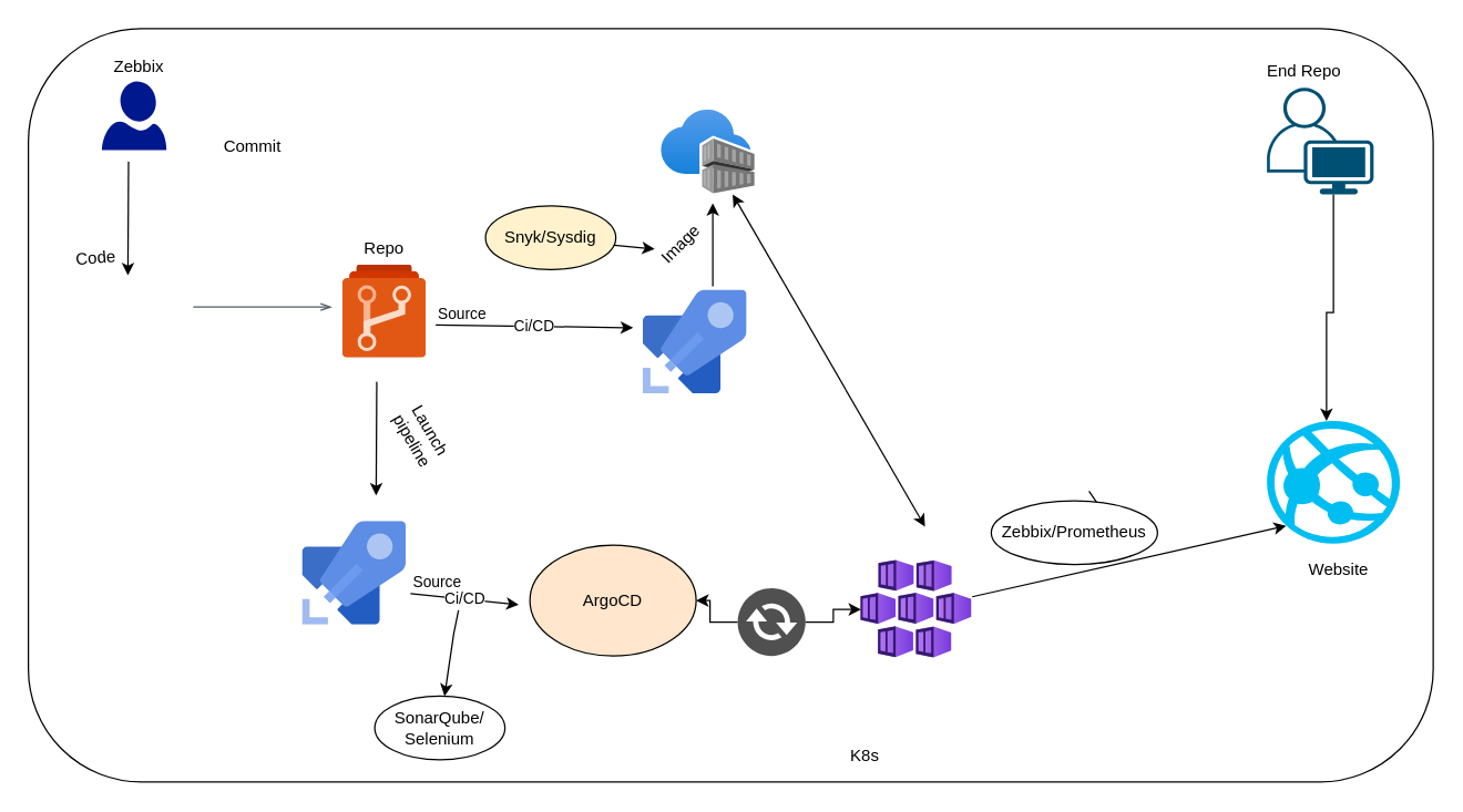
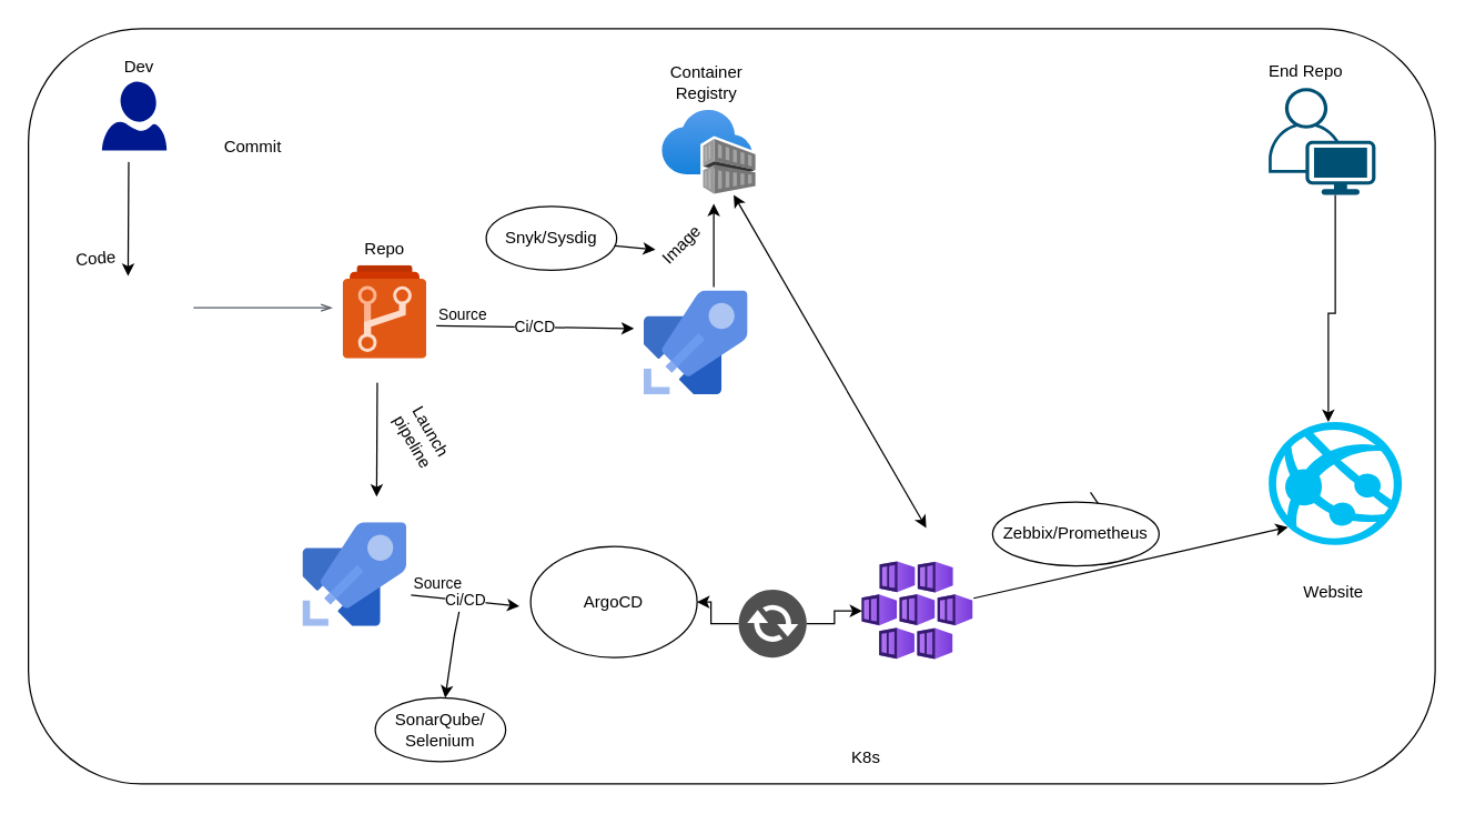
- <mxCell id="39" value="Zebbix" style="text;html=1;strokeColor=none;fillColor=none;align=center;verticalAlign=middle;whiteSpace=wrap;rounded=0;" vertex="1" parent="1"><mxGeometry x="70" y="32.66" width="60" height="30" as="geometry" /></mxCell>
+ <mxCell id="39" value="Dev" style="text;html=1;strokeColor=none;fillColor=none;align=center;verticalAlign=middle;whiteSpace=wrap;rounded=0;" vertex="1" parent="1"><mxGeometry x="70" y="32.66" width="60" height="30" as="geometry" /></mxCell>
+ <mxCell id="36" value="Container Registry" style="text;html=1;strokeColor=none;fillColor=none;align=center;verticalAlign=middle;whiteSpace=wrap;rounded=0;" vertex="1" parent="1"><mxGeometry x="478.86" y="44" width="60" height="30" as="geometry" /></mxCell>
- <mxCell id="45" value="Snyk/Sysdig" style="ellipse;whiteSpace=wrap;html=1;fillColor=#fff2cc;" vertex="1" parent="1"><mxGeometry x="350" y="148" width="94" height="46" as="geometry" /></mxCell>
+ <mxCell id="45" value="Snyk/Sysdig" style="ellipse;whiteSpace=wrap;html=1;" vertex="1" parent="1"><mxGeometry x="350" y="148" width="94" height="46" as="geometry" /></mxCell>
- <mxCell id="40" value="Website" style="text;html=1;strokeColor=none;fillColor=none;align=center;verticalAlign=middle;whiteSpace=wrap;rounded=0;" vertex="1" parent="1"><mxGeometry x="936" y="396" width="60" height="30" as="geometry" /></mxCell>
+ <mxCell id="40" value="Website" style="text;html=1;strokeColor=none;fillColor=none;align=center;verticalAlign=middle;whiteSpace=wrap;rounded=0;" vertex="1" parent="1"><mxGeometry x="931" y="411" width="60" height="30" as="geometry" /></mxCell>
- <mxCell id="20" value="ArgoCD" style="ellipse;whiteSpace=wrap;html=1;fillColor=#ffe6cc;" vertex="1" parent="1"><mxGeometry x="382" y="393" width="120" height="80" as="geometry" /></mxCell>
+ <mxCell id="20" value="ArgoCD" style="ellipse;whiteSpace=wrap;html=1;" vertex="1" parent="1"><mxGeometry x="382" y="393" width="120" height="80" as="geometry" /></mxCell>
